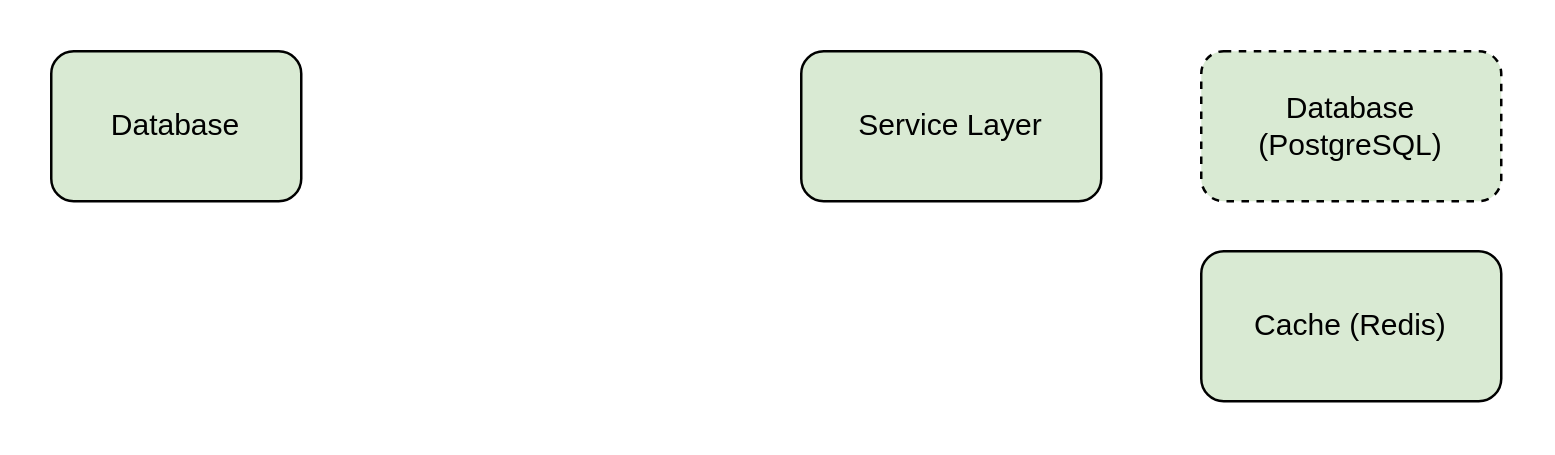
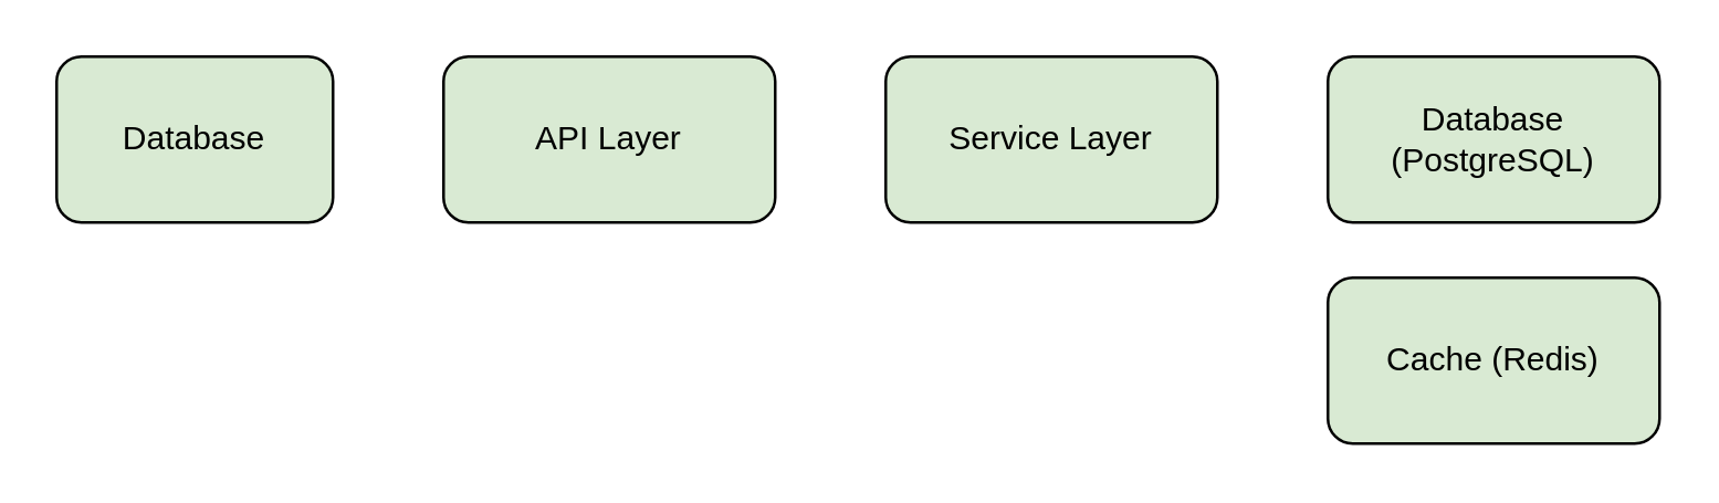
+ <mxCell id="3" value="API Layer" style="rounded=1;whiteSpace=wrap;html=1;strokeWidth=1;fillColor=#D9EAD3;gradientColor=none;strokeColor=#000000;shadow=0;labelBackgroundColor=none;" parent="1" vertex="1"><mxGeometry x="160" y="20" width="120" height="60" as="geometry" /></mxCell>
- <mxCell id="5" value="Database (PostgreSQL)" style="rounded=1;whiteSpace=wrap;html=1;strokeWidth=1;fillColor=#D9EAD3;gradientColor=none;strokeColor=#000000;shadow=0;labelBackgroundColor=none;dashed=1;" parent="1" vertex="1"><mxGeometry x="480" y="20" width="120" height="60" as="geometry" /></mxCell>
+ <mxCell id="5" value="Database (PostgreSQL)" style="rounded=1;whiteSpace=wrap;html=1;strokeWidth=1;fillColor=#D9EAD3;gradientColor=none;strokeColor=#000000;shadow=0;labelBackgroundColor=none;" parent="1" vertex="1"><mxGeometry x="480" y="20" width="120" height="60" as="geometry" /></mxCell>
